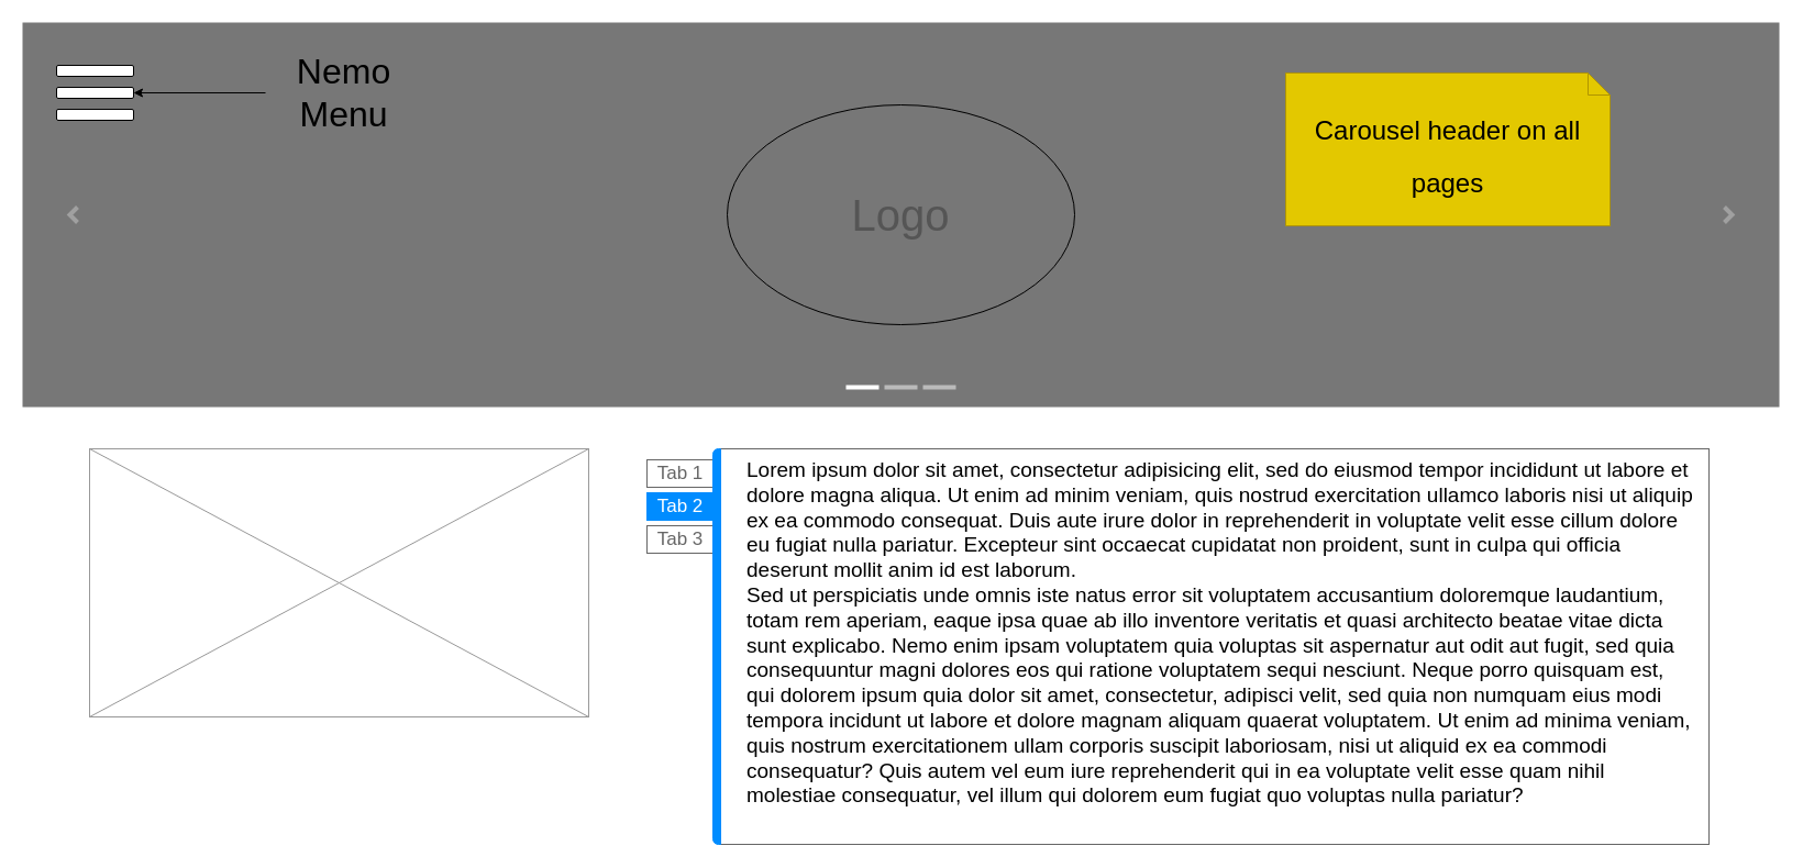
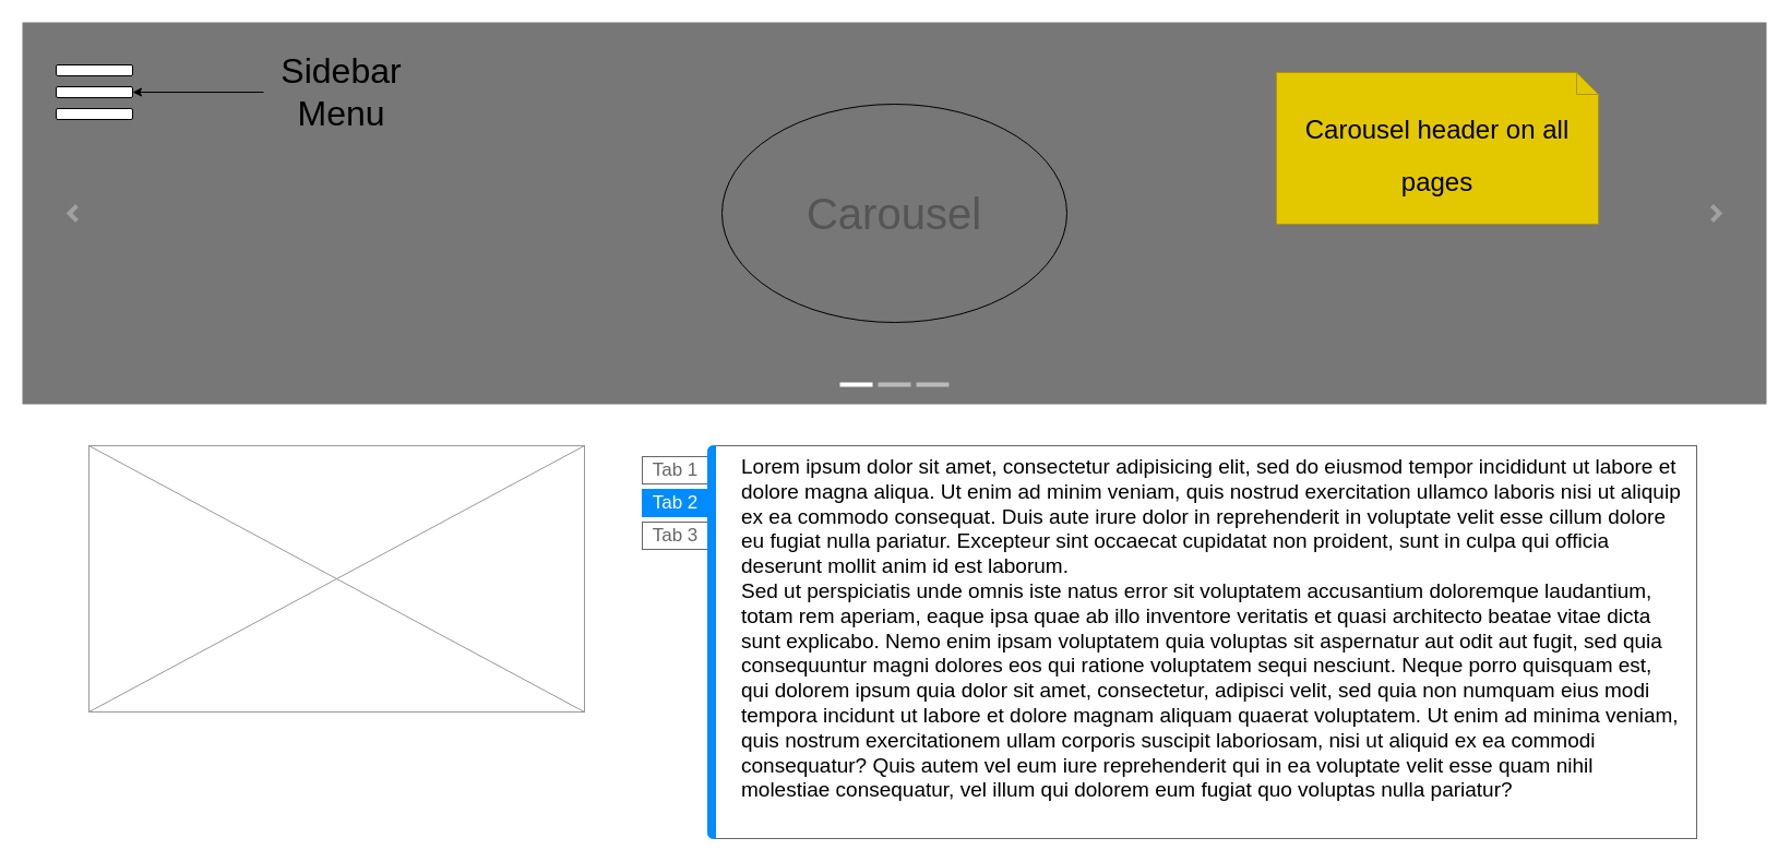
- <mxCell id="9" value="&lt;font style=&quot;font-size: 32px&quot;&gt;Nemo&lt;br&gt;Menu&lt;/font&gt;" style="text;html=1;strokeColor=none;fillColor=none;align=center;verticalAlign=middle;whiteSpace=wrap;rounded=0;" parent="2" vertex="1"><mxGeometry x="221" y="19" width="143" height="90" as="geometry" /></mxCell>
+ <mxCell id="9" value="&lt;font style=&quot;font-size: 32px&quot;&gt;Sidebar&lt;br&gt;Menu&lt;/font&gt;" style="text;html=1;strokeColor=none;fillColor=none;align=center;verticalAlign=middle;whiteSpace=wrap;rounded=0;" parent="2" vertex="1"><mxGeometry x="221" y="19" width="143" height="90" as="geometry" /></mxCell>
- <mxCell id="14" value="Logo" style="ellipse;whiteSpace=wrap;html=1;shadow=0;dashed=0;fontSize=40;fontColor=#555555;strokeWidth=1;fillColor=#777777;" parent="2" vertex="1"><mxGeometry x="641" y="75" width="316" height="200" as="geometry" /></mxCell>
+ <mxCell id="14" value="Carousel" style="ellipse;whiteSpace=wrap;html=1;shadow=0;dashed=0;fontSize=40;fontColor=#555555;strokeWidth=1;fillColor=#777777;" parent="2" vertex="1"><mxGeometry x="641" y="75" width="316" height="200" as="geometry" /></mxCell>
